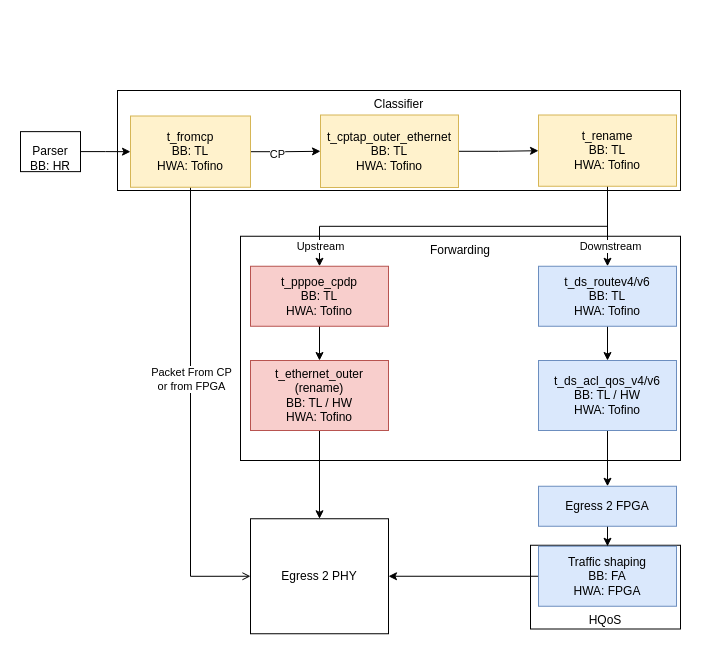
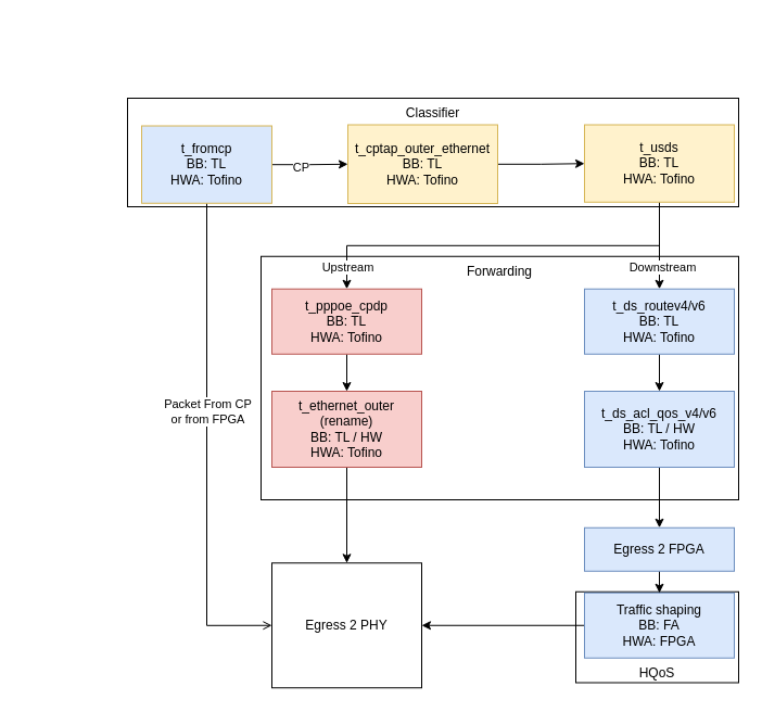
- <mxCell id="18" value="t_rename&lt;br&gt;&lt;div&gt;BB: TL&lt;/div&gt;HWA: Tofino" style="rounded=0;whiteSpace=wrap;html=1;fillColor=#fff2cc;strokeColor=#d6b656;" parent="1" vertex="1"><mxGeometry x="538" y="114.5" width="138" height="71.25" as="geometry" /></mxCell>
+ <mxCell id="18" value="t_usds&lt;br&gt;&lt;div&gt;BB: TL&lt;/div&gt;HWA: Tofino" style="rounded=0;whiteSpace=wrap;html=1;fillColor=#fff2cc;strokeColor=#d6b656;" parent="1" vertex="1"><mxGeometry x="538" y="114.5" width="138" height="71.25" as="geometry" /></mxCell>
- <mxCell id="7" value="&lt;br&gt;&lt;div&gt;Parser &lt;br&gt;&lt;/div&gt;BB: HR" style="rounded=0;whiteSpace=wrap;html=1;" parent="1" vertex="1"><mxGeometry x="20" y="131.13" width="60" height="40" as="geometry" /></mxCell>
- <mxCell id="6" value="" style="edgeStyle=orthogonalEdgeStyle;rounded=0;orthogonalLoop=1;jettySize=auto;html=1;" parent="1" source="7" target="12" edge="1"><mxGeometry relative="1" as="geometry" /></mxCell>
- <mxCell id="12" value="t_fromcp&lt;br&gt;&lt;div&gt;BB: TL&lt;/div&gt;&lt;div&gt;HWA: Tofino&lt;br&gt;&lt;/div&gt;" style="rounded=0;whiteSpace=wrap;html=1;fillColor=#fff2cc;strokeColor=#d6b656;" parent="1" vertex="1"><mxGeometry x="130" y="115.5" width="120" height="71.25" as="geometry" /></mxCell>
+ <mxCell id="12" value="t_fromcp&lt;br&gt;&lt;div&gt;BB: TL&lt;/div&gt;&lt;div&gt;HWA: Tofino&lt;br&gt;&lt;/div&gt;" style="rounded=0;whiteSpace=wrap;html=1;fillColor=#dae8fc;strokeColor=#d6b656;" parent="1" vertex="1"><mxGeometry x="130" y="115.5" width="120" height="71.25" as="geometry" /></mxCell>
